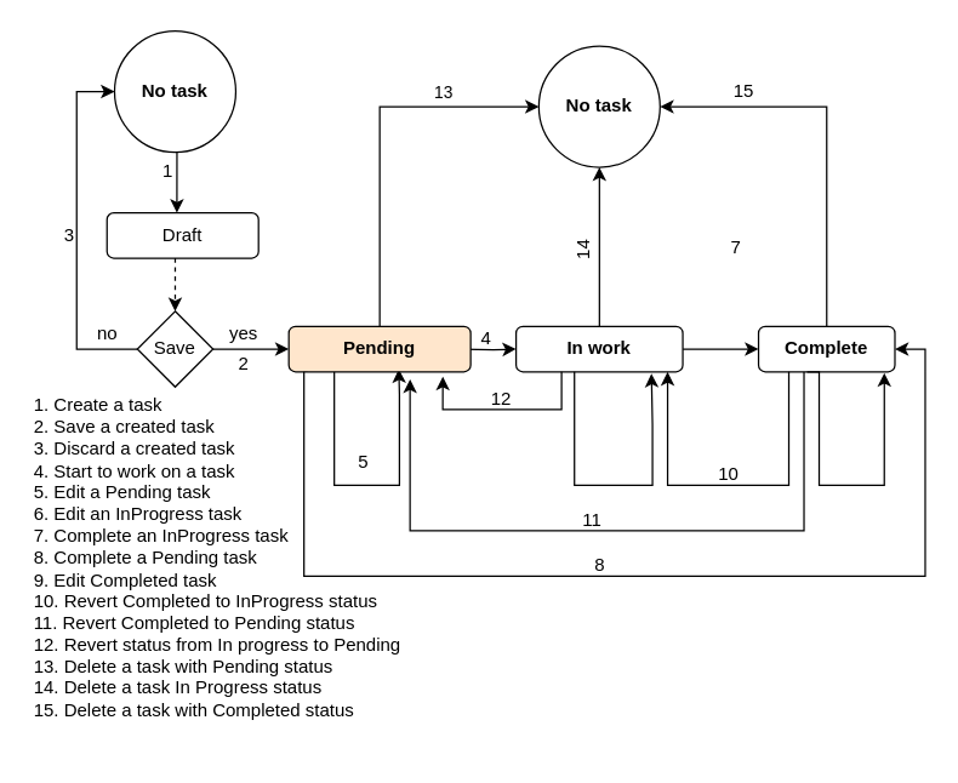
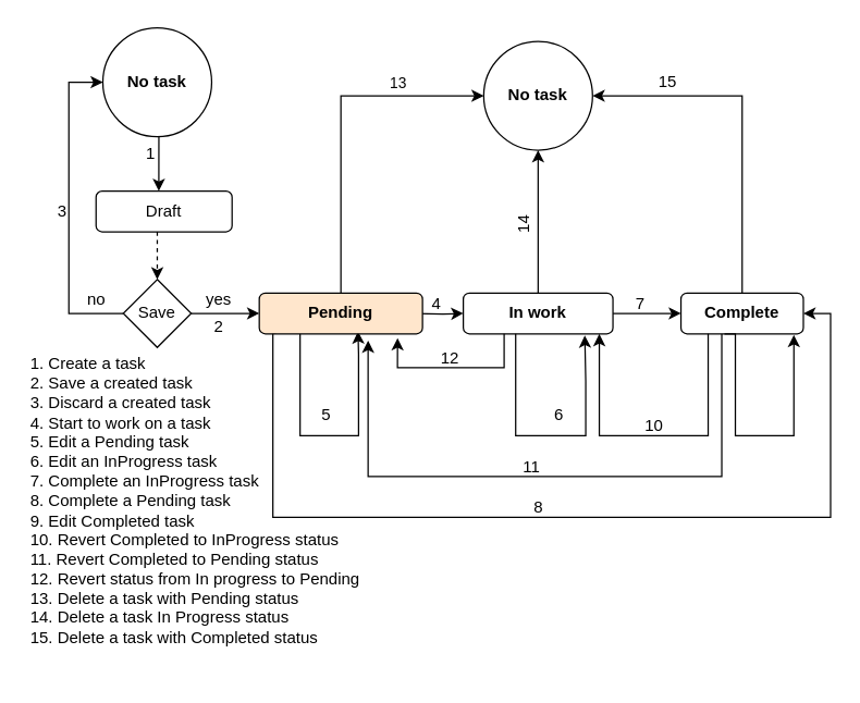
- <mxCell id="36" value="7" style="text;html=1;align=center;verticalAlign=middle;resizable=0;points=[];autosize=1;strokeColor=none;fillColor=none;" vertex="1" parent="1"><mxGeometry x="470" y="148" width="30" height="30" as="geometry" /></mxCell>
+ <mxCell id="36" value="7" style="text;html=1;align=center;verticalAlign=middle;resizable=0;points=[];autosize=1;strokeColor=none;fillColor=none;" vertex="1" parent="1"><mxGeometry x="455" y="208" width="30" height="30" as="geometry" /></mxCell>
+ <mxCell id="25" value="6" style="text;html=1;align=center;verticalAlign=middle;resizable=0;points=[];autosize=1;strokeColor=none;fillColor=none;" vertex="1" parent="1"><mxGeometry x="395" y="290" width="30" height="30" as="geometry" /></mxCell>
